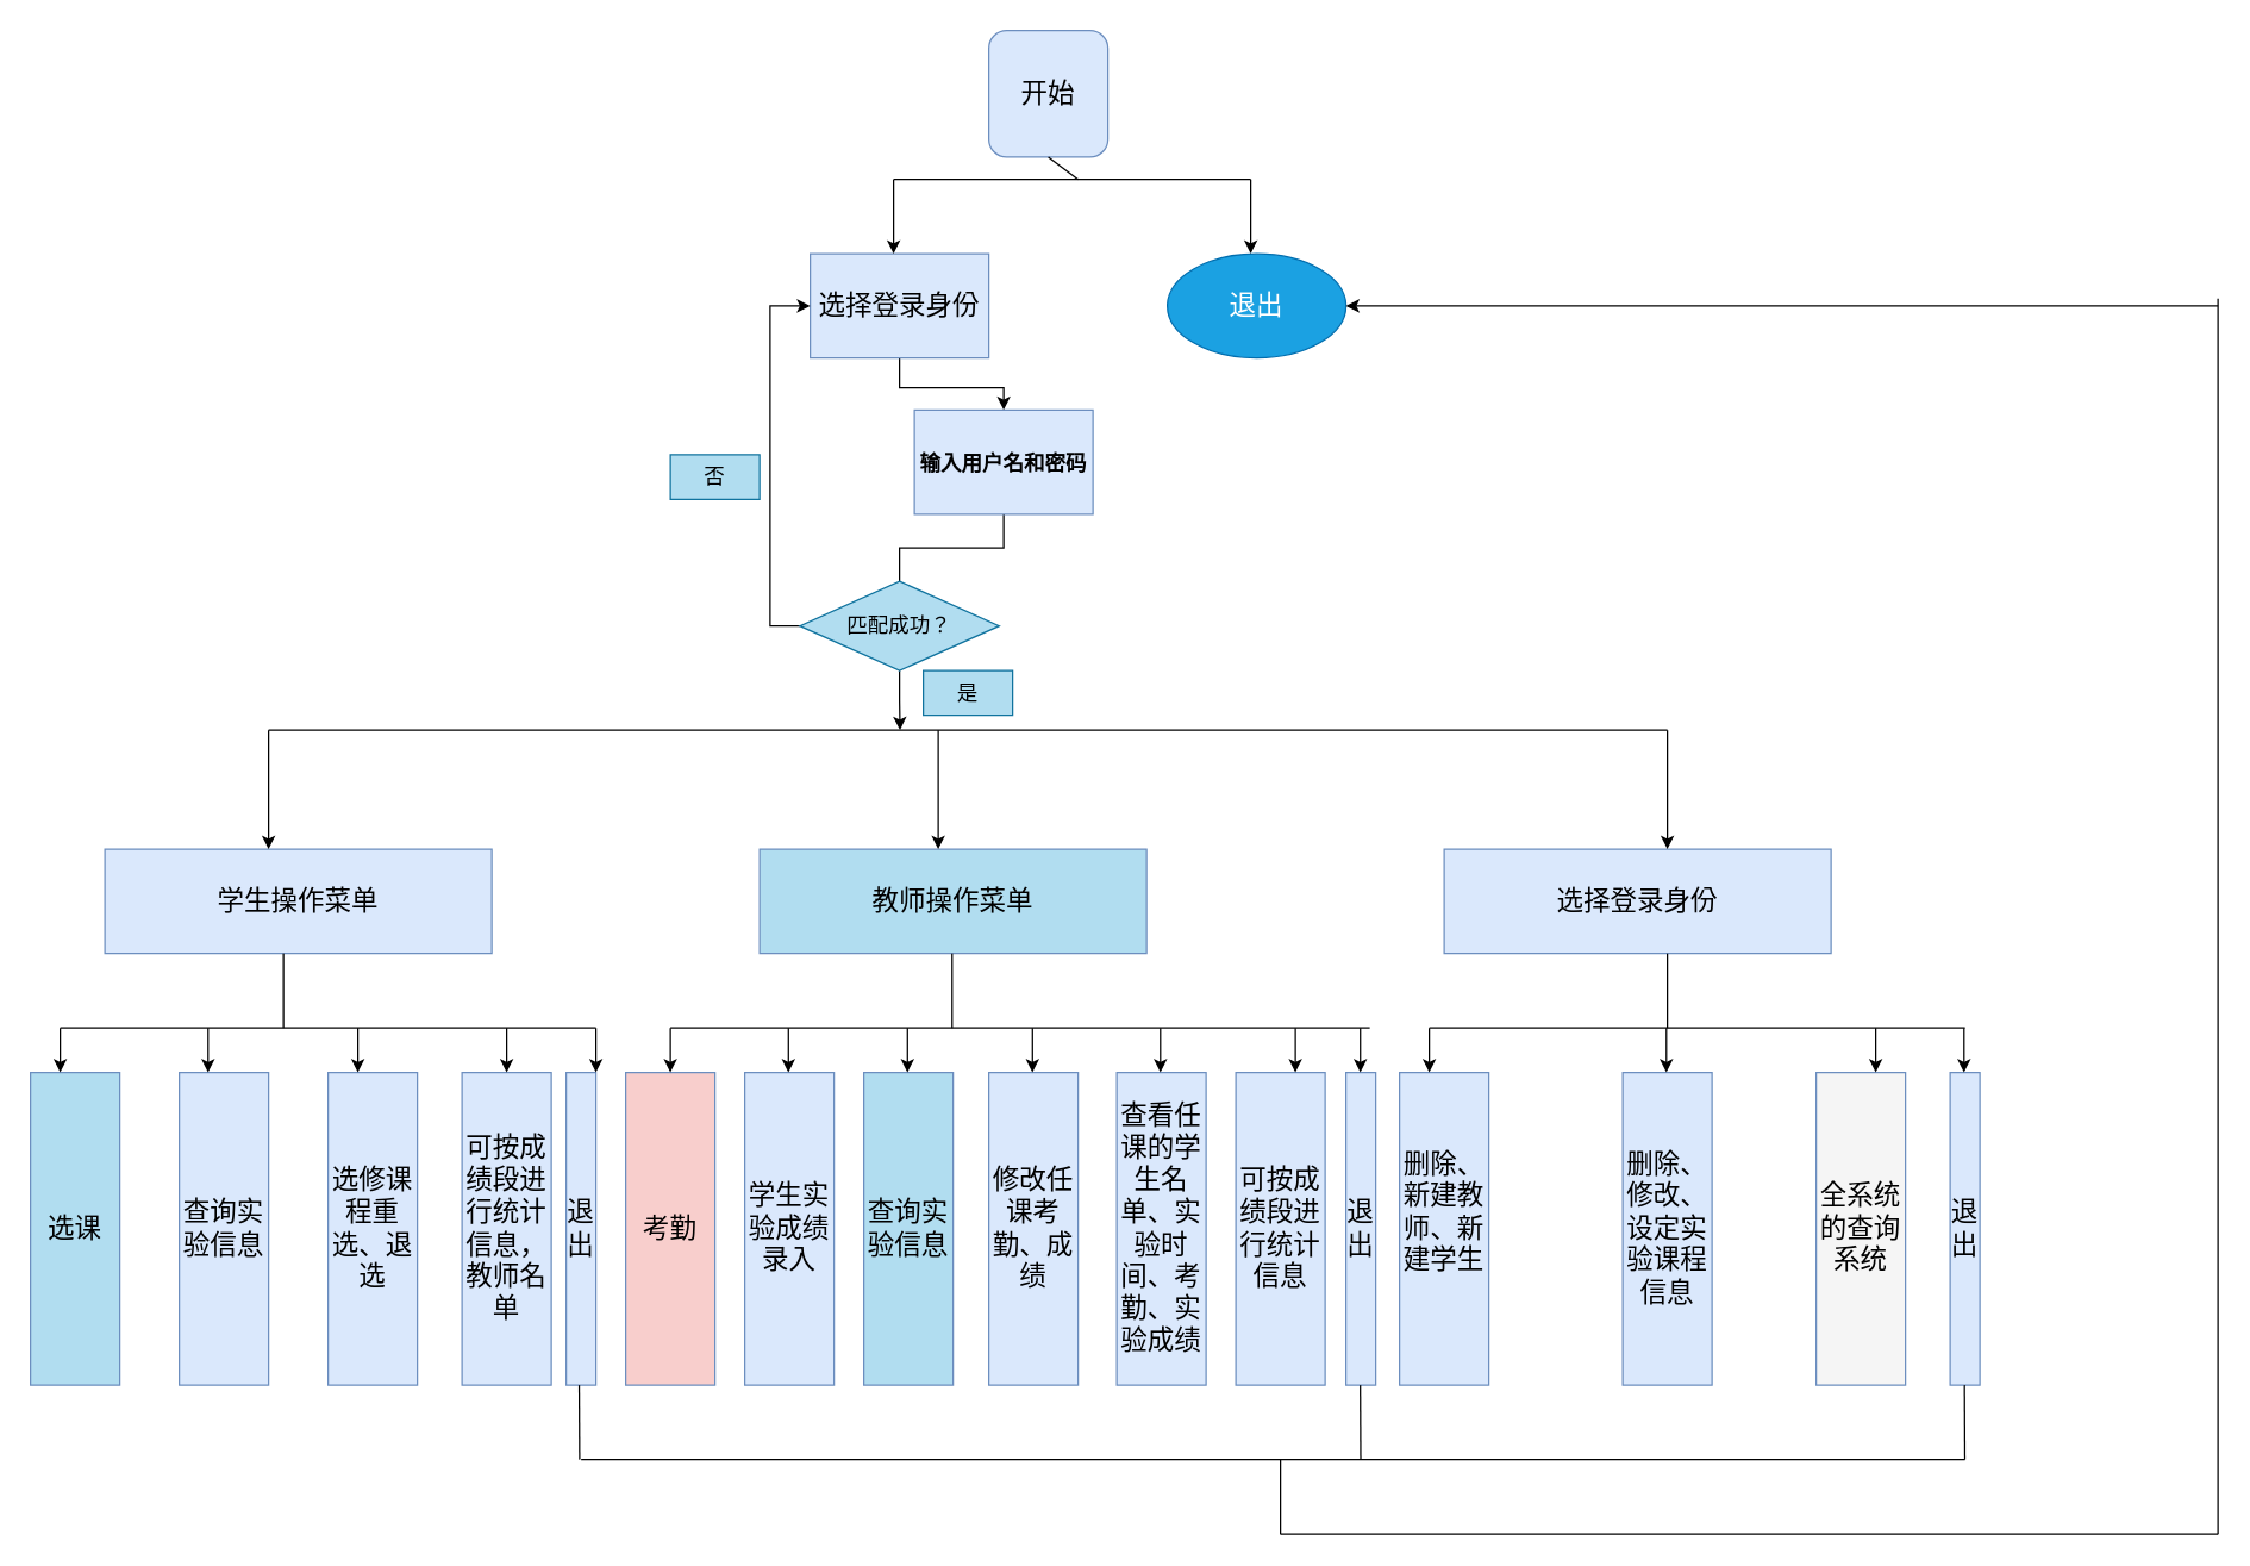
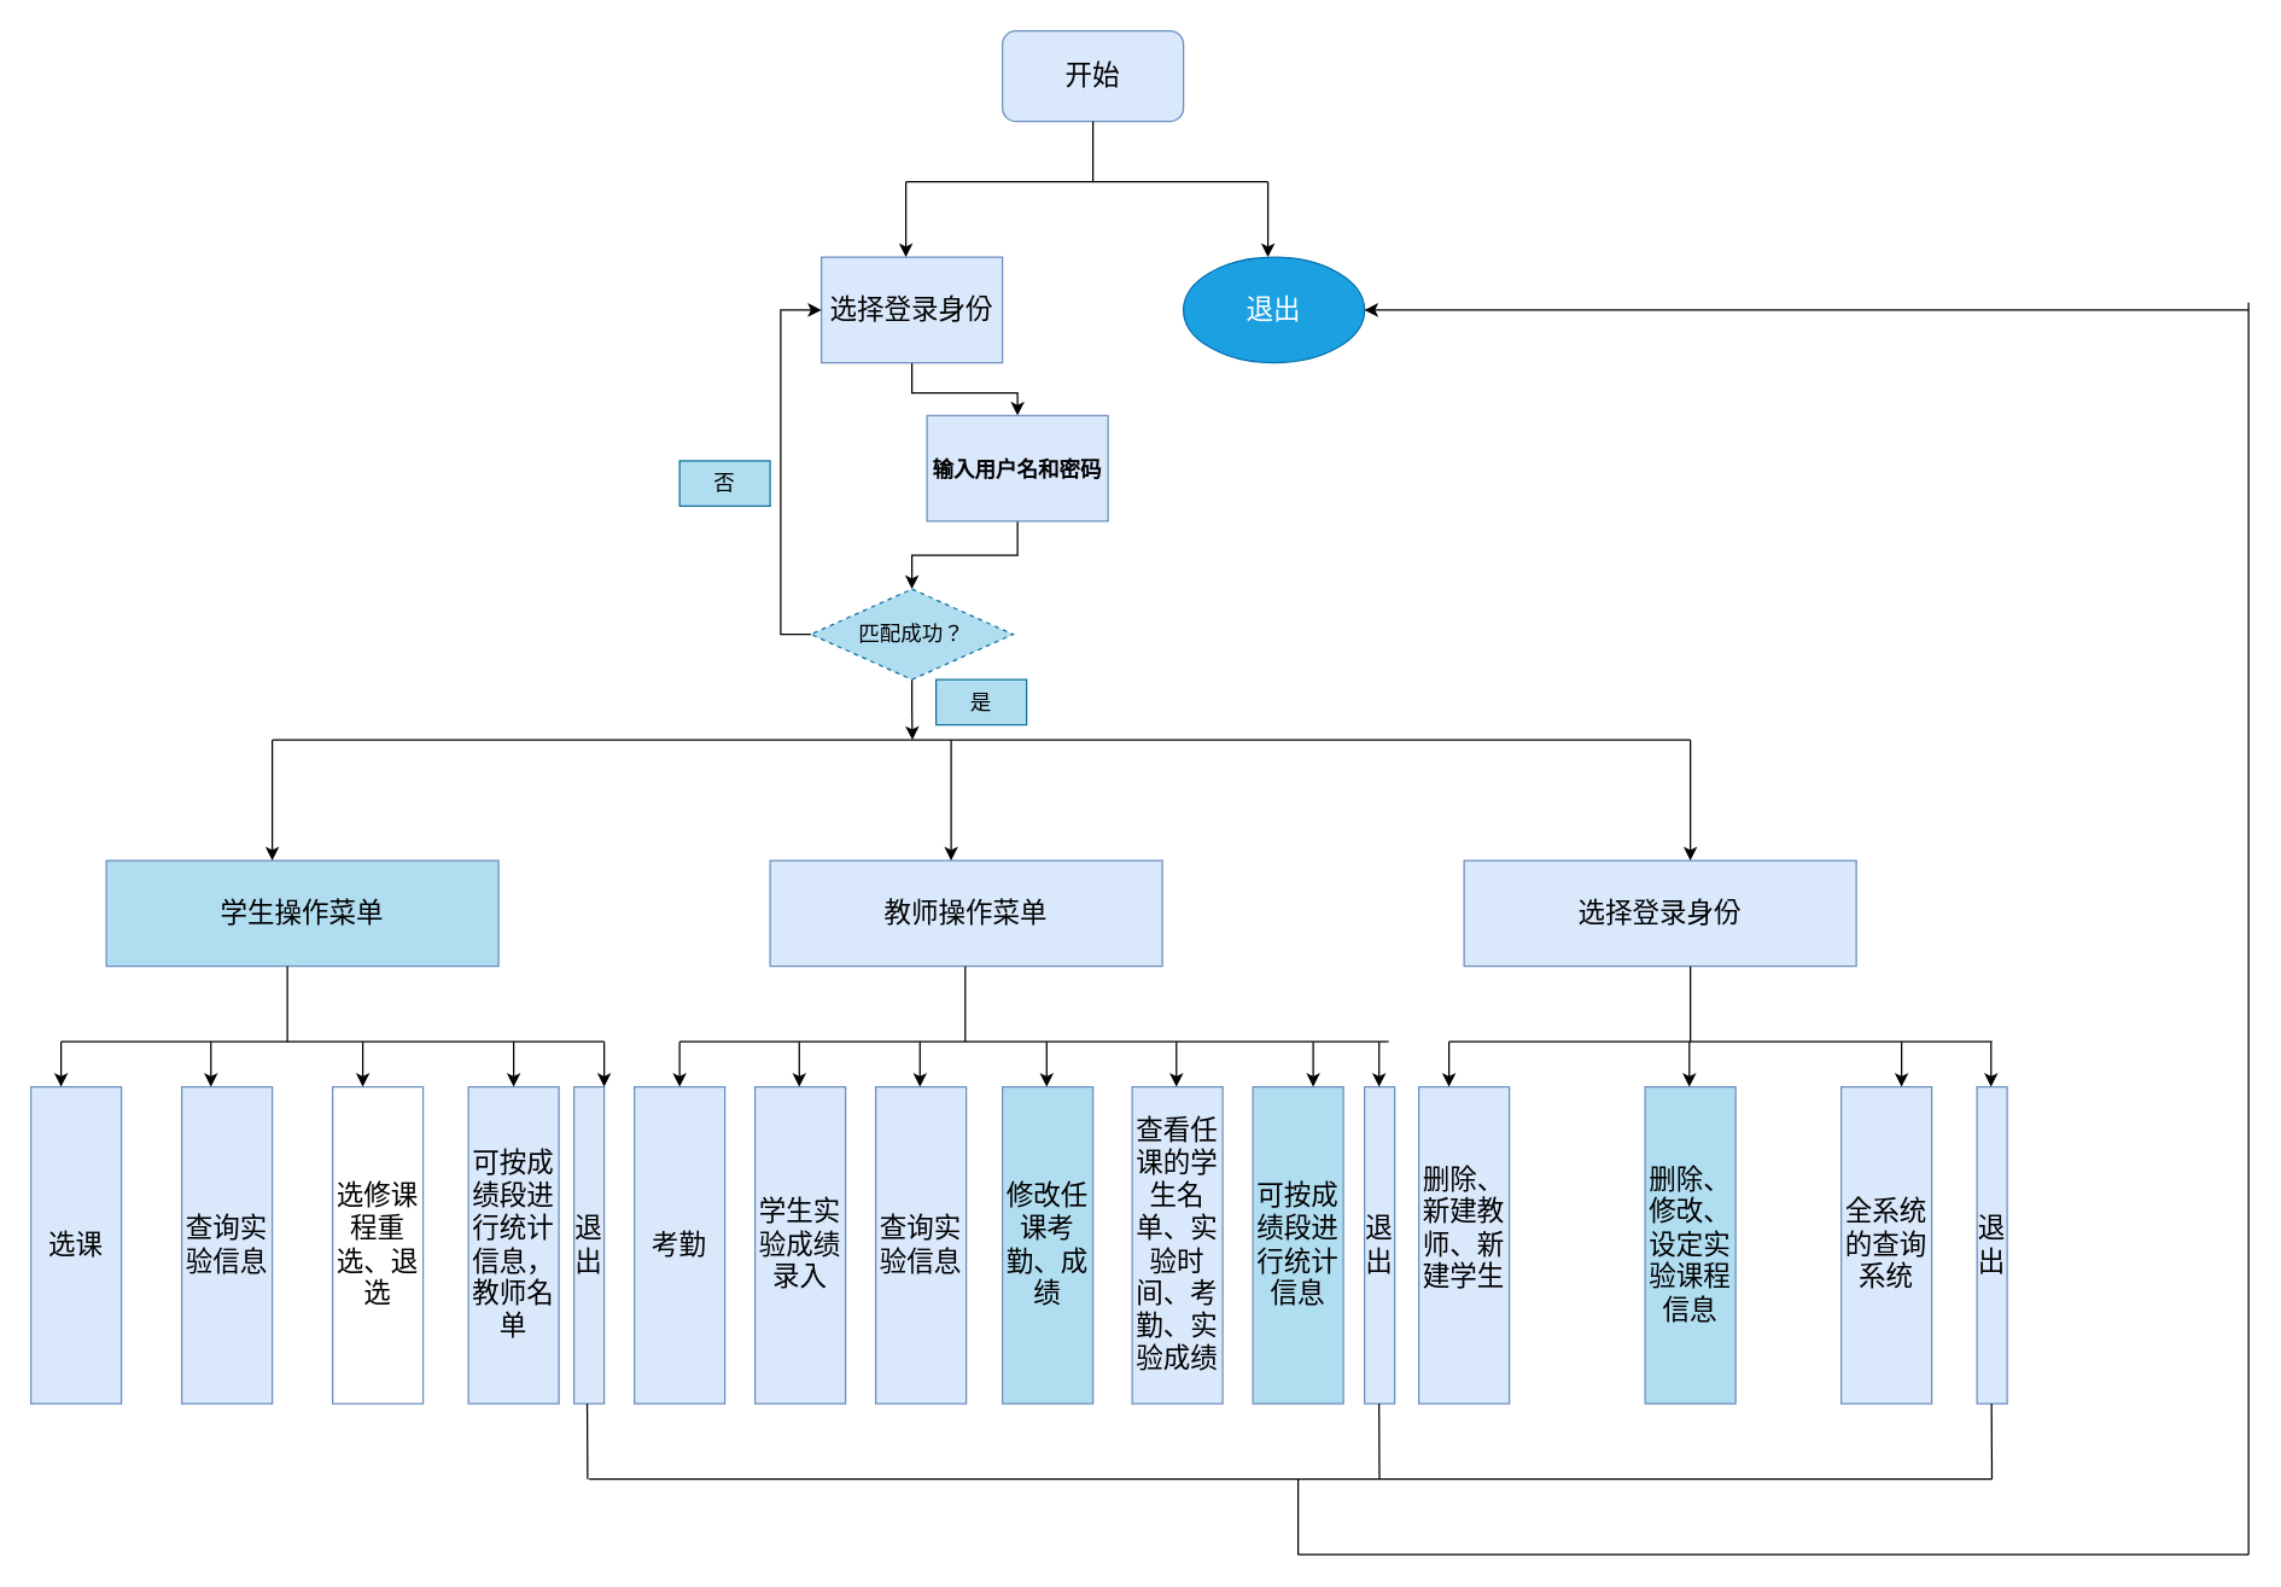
- <mxCell id="2" value="开始" style="rounded=1;whiteSpace=wrap;html=1;fontSize=18;fillColor=#dae8fc;strokeColor=#6c8ebf;" vertex="1" parent="1"><mxGeometry x="664" y="20" width="80" height="85" as="geometry" /></mxCell>
+ <mxCell id="2" value="开始" style="rounded=1;whiteSpace=wrap;html=1;fontSize=18;fillColor=#dae8fc;strokeColor=#6c8ebf;" vertex="1" parent="1"><mxGeometry x="664" y="20" width="120" height="60" as="geometry" /></mxCell>
- <mxCell id="10" style="edgeStyle=orthogonalEdgeStyle;rounded=0;orthogonalLoop=1;jettySize=auto;html=1;exitX=0.5;exitY=1;exitDx=0;exitDy=0;fontSize=14;endArrow=none;" edge="1" parent="1" source="11" target="14"><mxGeometry relative="1" as="geometry"><mxPoint x="604" y="380" as="targetPoint" /></mxGeometry></mxCell>
+ <mxCell id="10" style="edgeStyle=orthogonalEdgeStyle;rounded=0;orthogonalLoop=1;jettySize=auto;html=1;exitX=0.5;exitY=1;exitDx=0;exitDy=0;fontSize=14;" edge="1" parent="1" source="11" target="14"><mxGeometry relative="1" as="geometry"><mxPoint x="604" y="380" as="targetPoint" /></mxGeometry></mxCell>
- <mxCell id="14" value="匹配成功？" style="rhombus;whiteSpace=wrap;html=1;fontSize=14;fillColor=#b1ddf0;strokeColor=#10739e;" vertex="1" parent="1"><mxGeometry x="537" y="390" width="134" height="60" as="geometry" /></mxCell>
+ <mxCell id="14" value="匹配成功？" style="rhombus;whiteSpace=wrap;html=1;fontSize=14;fillColor=#b1ddf0;strokeColor=#10739e;dashed=1;" vertex="1" parent="1"><mxGeometry x="537" y="390" width="134" height="60" as="geometry" /></mxCell>
- <mxCell id="18" value="学生操作菜单" style="rounded=0;whiteSpace=wrap;html=1;fontSize=18;fillColor=#dae8fc;strokeColor=#6c8ebf;" vertex="1" parent="1"><mxGeometry x="70" y="570" width="260" height="70" as="geometry" /></mxCell>
+ <mxCell id="18" value="学生操作菜单" style="rounded=0;whiteSpace=wrap;html=1;fontSize=18;fillColor=#b1ddf0;strokeColor=#6c8ebf;" vertex="1" parent="1"><mxGeometry x="70" y="570" width="260" height="70" as="geometry" /></mxCell>
- <mxCell id="19" value="教师操作菜单" style="rounded=0;whiteSpace=wrap;html=1;fontSize=18;fillColor=#b1ddf0;strokeColor=#6c8ebf;" vertex="1" parent="1"><mxGeometry x="510" y="570" width="260" height="70" as="geometry" /></mxCell>
+ <mxCell id="19" value="教师操作菜单" style="rounded=0;whiteSpace=wrap;html=1;fontSize=18;fillColor=#dae8fc;strokeColor=#6c8ebf;" vertex="1" parent="1"><mxGeometry x="510" y="570" width="260" height="70" as="geometry" /></mxCell>
- <mxCell id="26" value="选课" style="rounded=0;whiteSpace=wrap;html=1;fontSize=18;fillColor=#b1ddf0;strokeColor=#6c8ebf;" vertex="1" parent="1"><mxGeometry x="20" y="720" width="60" height="210" as="geometry" /></mxCell>
+ <mxCell id="26" value="选课" style="rounded=0;whiteSpace=wrap;html=1;fontSize=18;fillColor=#dae8fc;strokeColor=#6c8ebf;" vertex="1" parent="1"><mxGeometry x="20" y="720" width="60" height="210" as="geometry" /></mxCell>
- <mxCell id="38" value="选修课程重选、退选" style="rounded=0;whiteSpace=wrap;html=1;fontSize=18;fillColor=#dae8fc;strokeColor=#6c8ebf;" vertex="1" parent="1"><mxGeometry x="220" y="720" width="60" height="210" as="geometry" /></mxCell>
+ <mxCell id="38" value="选修课程重选、退选" style="rounded=0;whiteSpace=wrap;html=1;fontSize=18;fillColor=#ffffff;strokeColor=#6c8ebf;" vertex="1" parent="1"><mxGeometry x="220" y="720" width="60" height="210" as="geometry" /></mxCell>
- <mxCell id="28" value="考勤" style="rounded=0;whiteSpace=wrap;html=1;fontSize=18;fillColor=#f8cecc;strokeColor=#6c8ebf;" vertex="1" parent="1"><mxGeometry x="420" y="720" width="60" height="210" as="geometry" /></mxCell>
+ <mxCell id="28" value="考勤" style="rounded=0;whiteSpace=wrap;html=1;fontSize=18;fillColor=#dae8fc;strokeColor=#6c8ebf;" vertex="1" parent="1"><mxGeometry x="420" y="720" width="60" height="210" as="geometry" /></mxCell>
- <mxCell id="34" value="查询实验信息" style="rounded=0;whiteSpace=wrap;html=1;fontSize=18;fillColor=#b1ddf0;strokeColor=#6c8ebf;" vertex="1" parent="1"><mxGeometry x="580" y="720" width="60" height="210" as="geometry" /></mxCell>
+ <mxCell id="34" value="查询实验信息" style="rounded=0;whiteSpace=wrap;html=1;fontSize=18;fillColor=#dae8fc;strokeColor=#6c8ebf;" vertex="1" parent="1"><mxGeometry x="580" y="720" width="60" height="210" as="geometry" /></mxCell>
- <mxCell id="37" value="修改任课考勤、成绩" style="rounded=0;whiteSpace=wrap;html=1;fontSize=18;fillColor=#dae8fc;strokeColor=#6c8ebf;" vertex="1" parent="1"><mxGeometry x="664" y="720" width="60" height="210" as="geometry" /></mxCell>
+ <mxCell id="37" value="修改任课考勤、成绩" style="rounded=0;whiteSpace=wrap;html=1;fontSize=18;fillColor=#b1ddf0;strokeColor=#6c8ebf;" vertex="1" parent="1"><mxGeometry x="664" y="720" width="60" height="210" as="geometry" /></mxCell>
- <mxCell id="40" value="可按成绩段进行统计信息" style="rounded=0;whiteSpace=wrap;html=1;fontSize=18;fillColor=#dae8fc;strokeColor=#6c8ebf;" vertex="1" parent="1"><mxGeometry x="830" y="720" width="60" height="210" as="geometry" /></mxCell>
+ <mxCell id="40" value="可按成绩段进行统计信息" style="rounded=0;whiteSpace=wrap;html=1;fontSize=18;fillColor=#b1ddf0;strokeColor=#6c8ebf;" vertex="1" parent="1"><mxGeometry x="830" y="720" width="60" height="210" as="geometry" /></mxCell>
- <mxCell id="36" value="删除、修改、设定实验课程信息" style="rounded=0;whiteSpace=wrap;html=1;fontSize=18;fillColor=#dae8fc;strokeColor=#6c8ebf;" vertex="1" parent="1"><mxGeometry x="1090" y="720" width="60" height="210" as="geometry" /></mxCell>
+ <mxCell id="36" value="删除、修改、设定实验课程信息" style="rounded=0;whiteSpace=wrap;html=1;fontSize=18;fillColor=#b1ddf0;strokeColor=#6c8ebf;" vertex="1" parent="1"><mxGeometry x="1090" y="720" width="60" height="210" as="geometry" /></mxCell>
- <mxCell id="42" value="全系统的查询系统" style="rounded=0;whiteSpace=wrap;html=1;fontSize=18;fillColor=#f5f5f5;strokeColor=#6c8ebf;" vertex="1" parent="1"><mxGeometry x="1220" y="720" width="60" height="210" as="geometry" /></mxCell>
+ <mxCell id="42" value="全系统的查询系统" style="rounded=0;whiteSpace=wrap;html=1;fontSize=18;fillColor=#dae8fc;strokeColor=#6c8ebf;" vertex="1" parent="1"><mxGeometry x="1220" y="720" width="60" height="210" as="geometry" /></mxCell>
